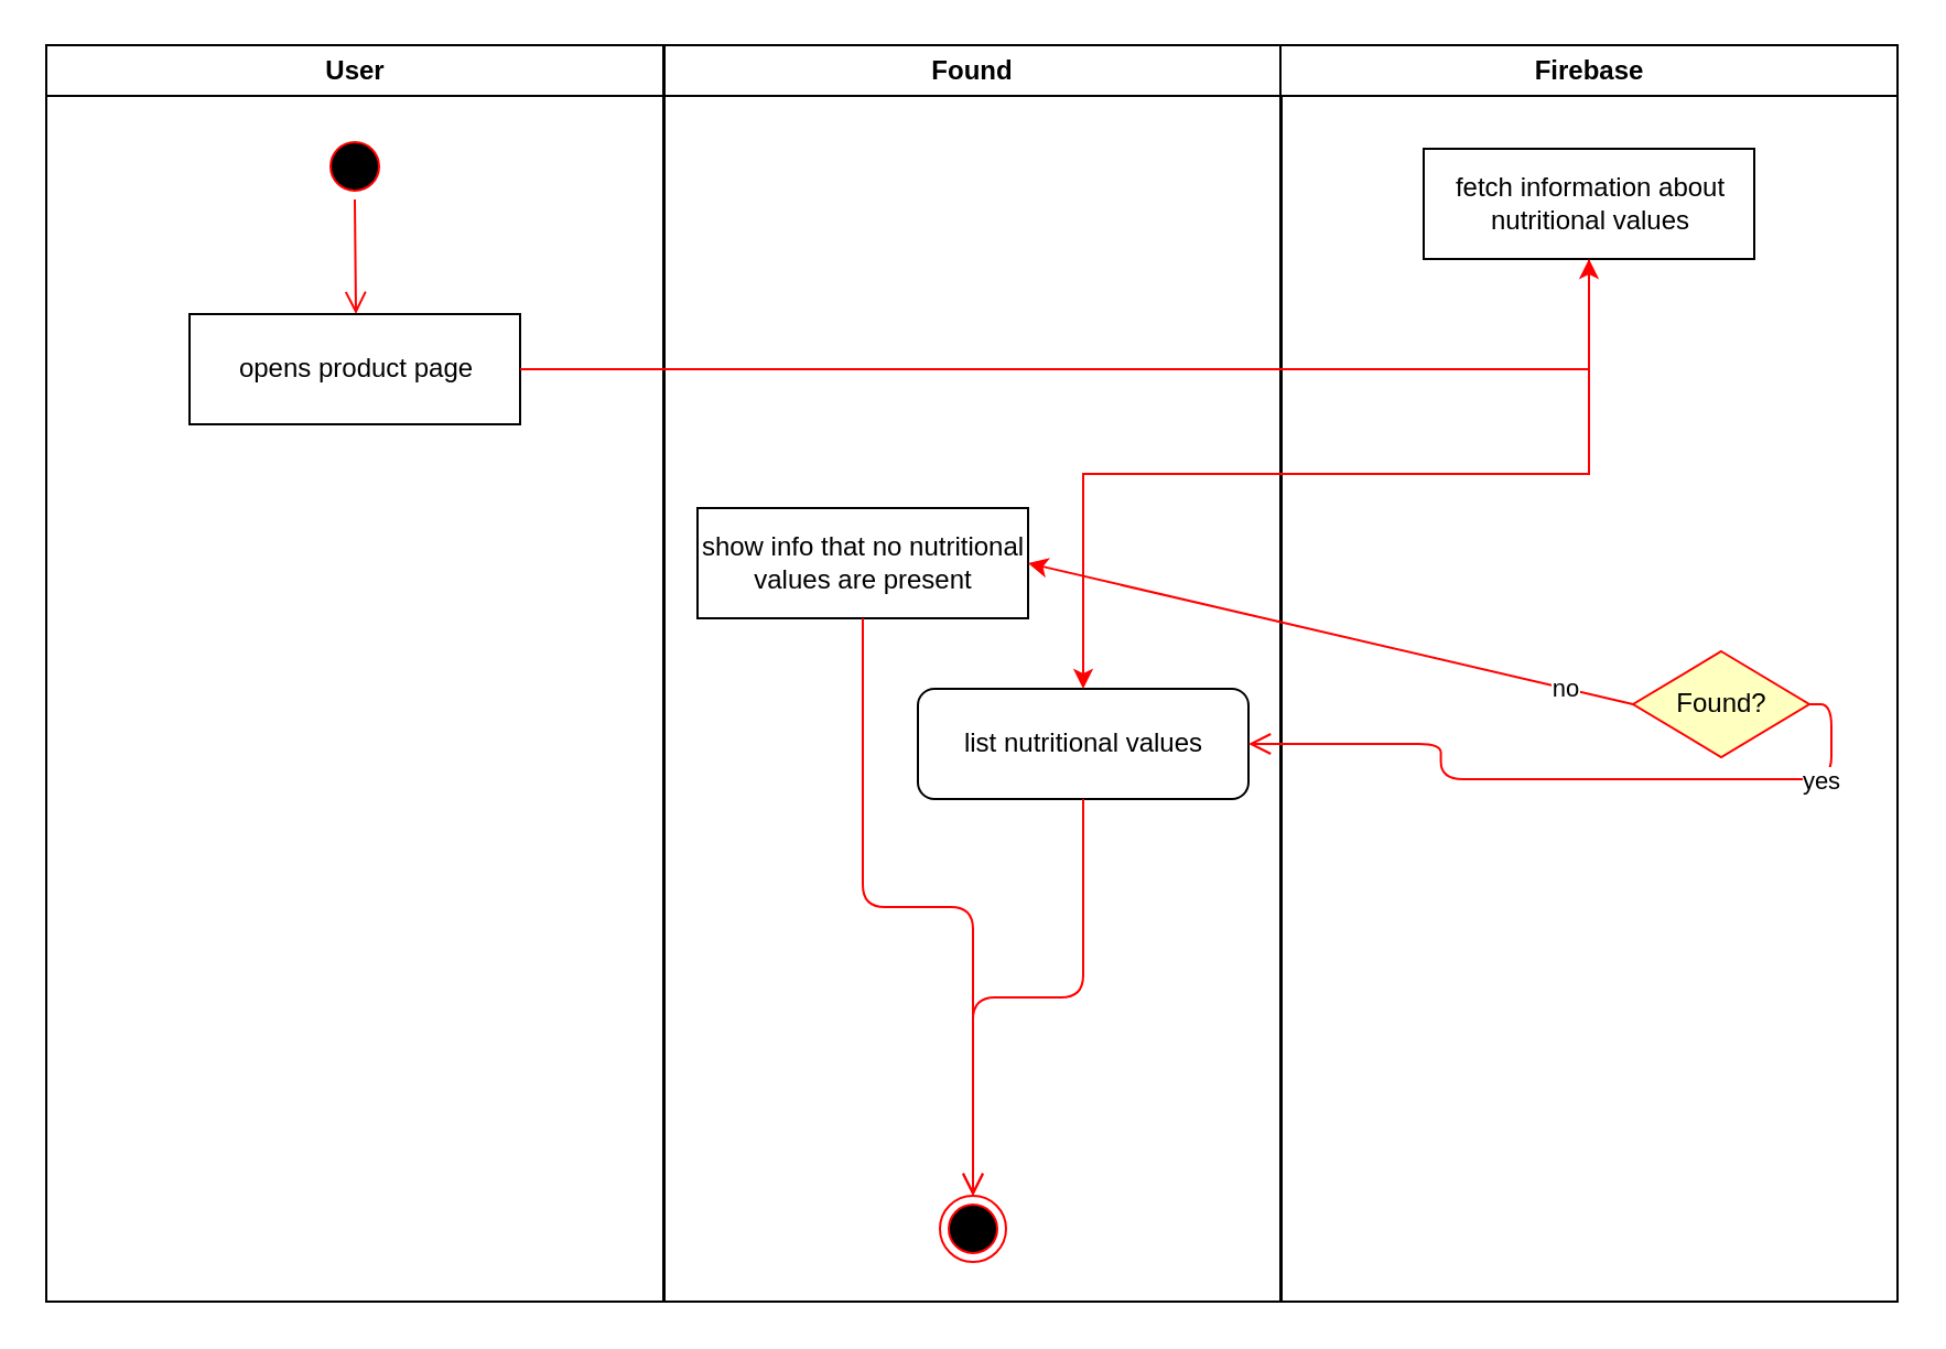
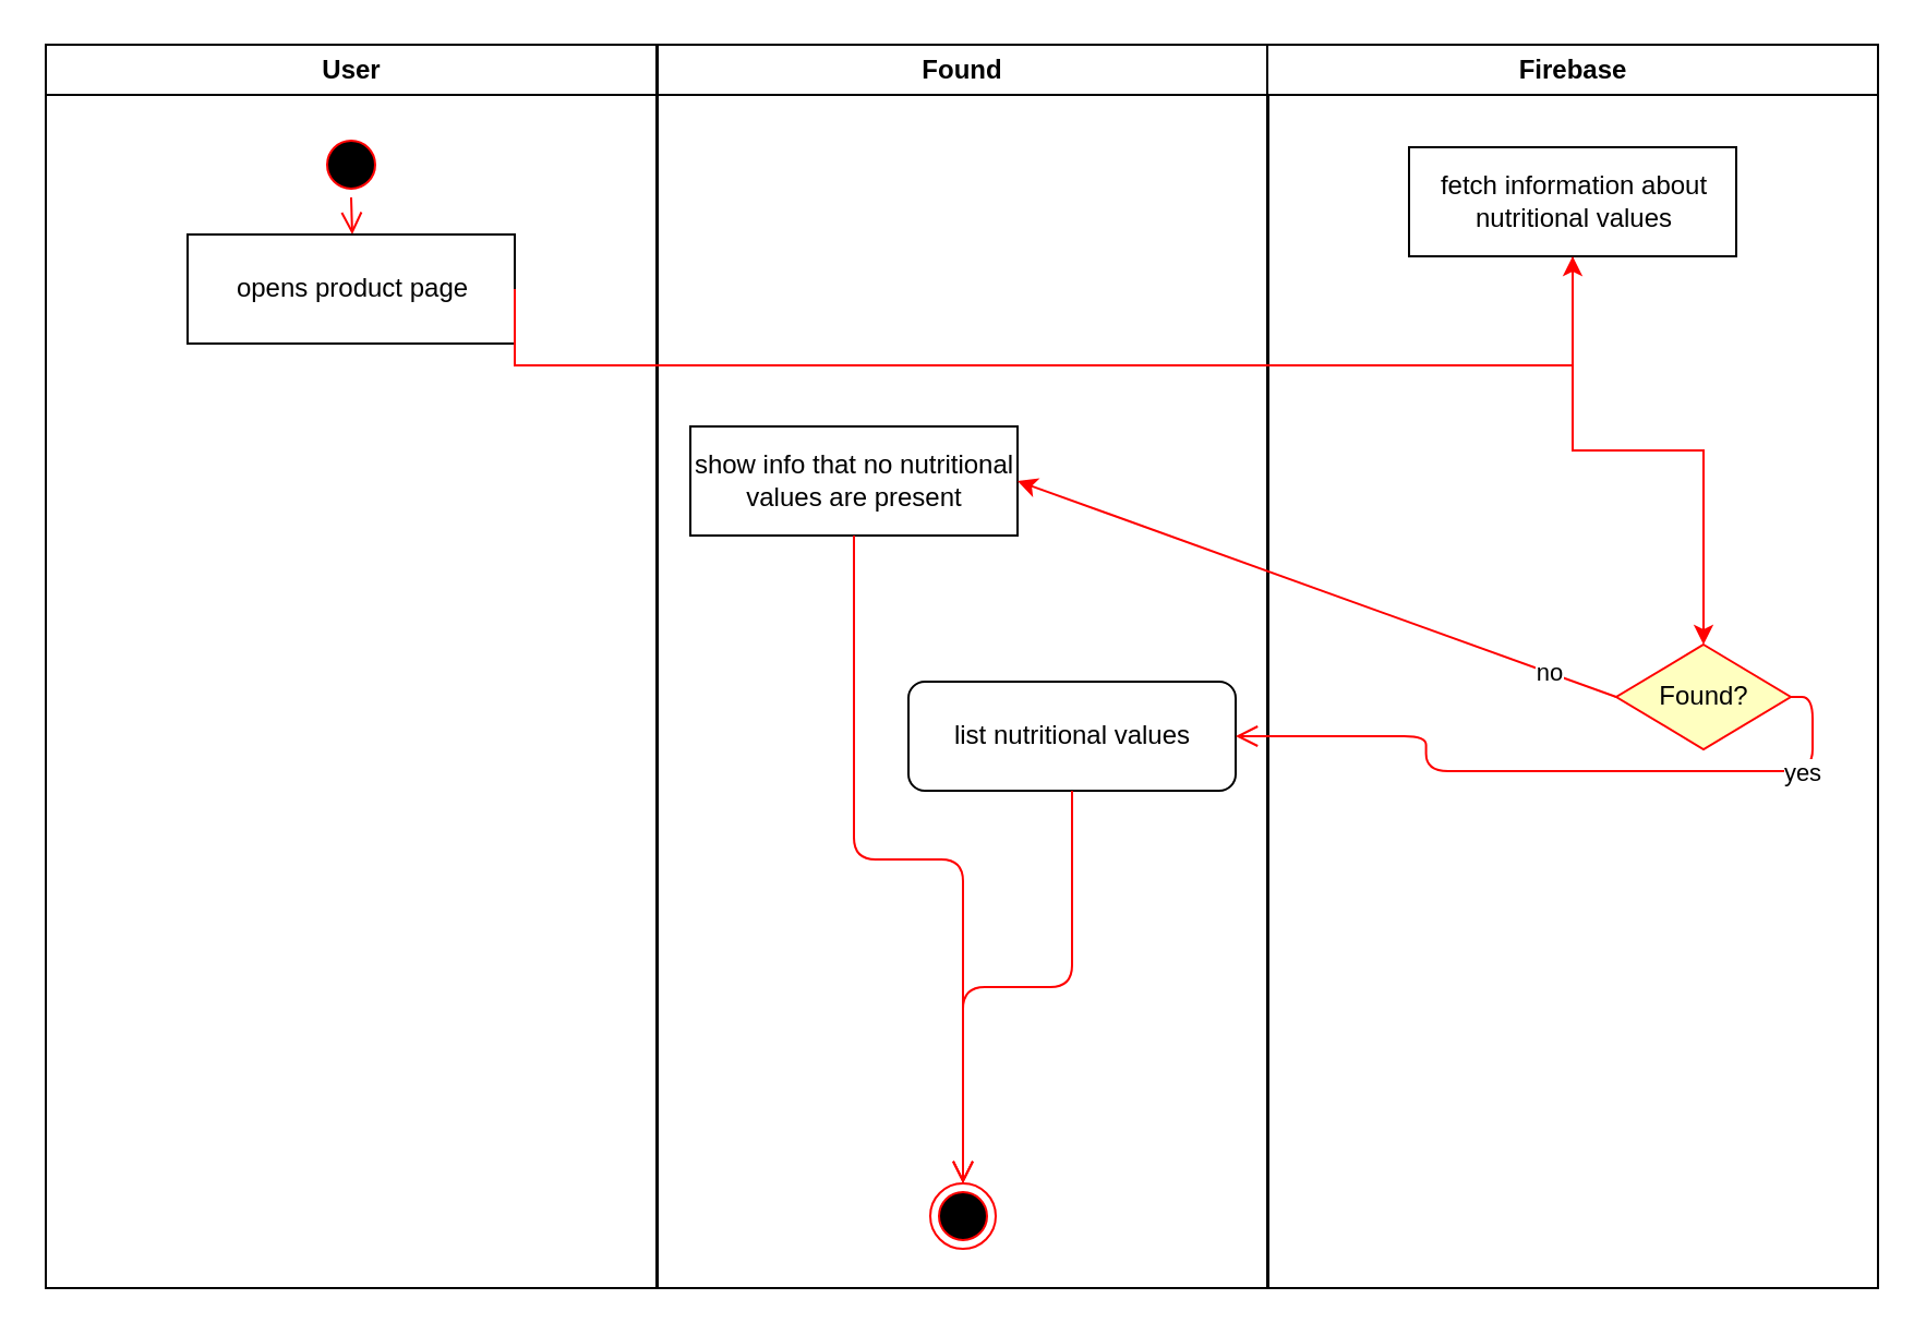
- <mxCell id="5" value="opens product page" style="html=1;" parent="2" vertex="1"><mxGeometry x="65" y="122" width="150" height="50" as="geometry" /></mxCell>
+ <mxCell id="5" value="opens product page" style="html=1;" parent="2" vertex="1"><mxGeometry x="65" y="87" width="150" height="50" as="geometry" /></mxCell>
- <mxCell id="13" style="edgeStyle=orthogonalEdgeStyle;rounded=0;orthogonalLoop=1;jettySize=auto;html=1;exitX=0.5;exitY=1;exitDx=0;exitDy=0;strokeColor=#FF0000;" parent="12" source="14" target="8" edge="1"><mxGeometry relative="1" as="geometry"><mxPoint x="140.5" y="242" as="targetPoint" /></mxGeometry></mxCell>
+ <mxCell id="13" style="edgeStyle=orthogonalEdgeStyle;rounded=0;orthogonalLoop=1;jettySize=auto;html=1;exitX=0.5;exitY=1;exitDx=0;exitDy=0;strokeColor=#FF0000;entryX=0.5;entryY=0;entryDx=0;entryDy=0;" parent="12" source="14" target="15" edge="1"><mxGeometry relative="1" as="geometry"><mxPoint x="140.5" y="242" as="targetPoint" /></mxGeometry></mxCell>
- <mxCell id="7" value="show info that no nutritional&lt;br&gt;values are present" style="html=1;" parent="6" vertex="1"><mxGeometry x="15" y="210" width="150" height="50" as="geometry" /></mxCell>
+ <mxCell id="7" value="show info that no nutritional&lt;br&gt;values are present" style="html=1;" parent="6" vertex="1"><mxGeometry x="15" y="175" width="150" height="50" as="geometry" /></mxCell>
